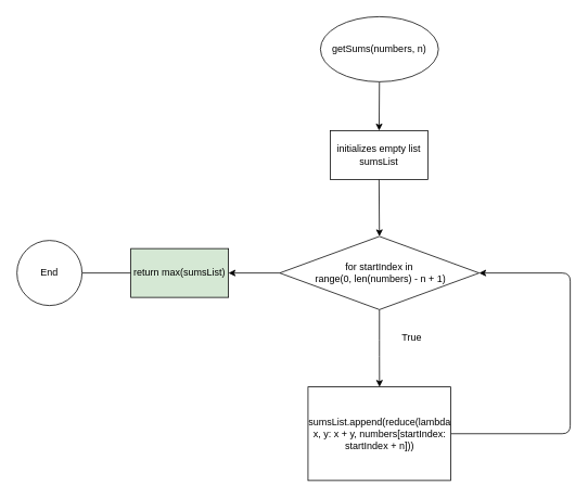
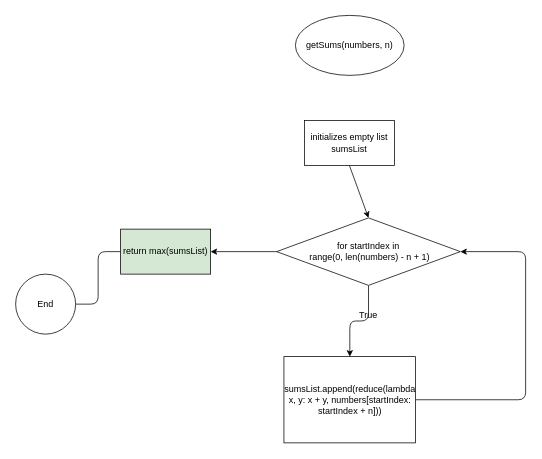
- <mxCell id="2" value="" style="edgeStyle=none;html=1;" edge="1" parent="1" source="3" target="5"><mxGeometry relative="1" as="geometry" /></mxCell>
- <mxCell id="14" value="End" style="ellipse;whiteSpace=wrap;html=1;" vertex="1" parent="1"><mxGeometry x="20" y="295" width="80" height="80" as="geometry" /></mxCell>
+ <mxCell id="14" value="End" style="ellipse;whiteSpace=wrap;html=1;" vertex="1" parent="1"><mxGeometry x="20" y="365" width="80" height="80" as="geometry" /></mxCell>
- <mxCell id="8" value="for startIndex in&lt;br&gt;&amp;nbsp;range(0, len(numbers) - n + 1)" style="rhombus;whiteSpace=wrap;html=1;" vertex="1" parent="1"><mxGeometry x="343" y="290" width="245" height="90" as="geometry" /></mxCell>
+ <mxCell id="8" value="for startIndex in&lt;br&gt;&amp;nbsp;range(0, len(numbers) - n + 1)" style="rhombus;whiteSpace=wrap;html=1;" vertex="1" parent="1"><mxGeometry x="368" y="290" width="245" height="90" as="geometry" /></mxCell>
- <mxCell id="11" value="True" style="text;html=1;align=center;verticalAlign=middle;resizable=0;points=[];autosize=1;strokeColor=none;fillColor=none;" vertex="1" parent="1"><mxGeometry x="480" y="400" width="50" height="30" as="geometry" /></mxCell>
+ <mxCell id="11" value="True" style="text;html=1;align=center;verticalAlign=middle;resizable=0;points=[];autosize=1;strokeColor=none;fillColor=none;" vertex="1" parent="1"><mxGeometry x="465" y="405" width="50" height="30" as="geometry" /></mxCell>
